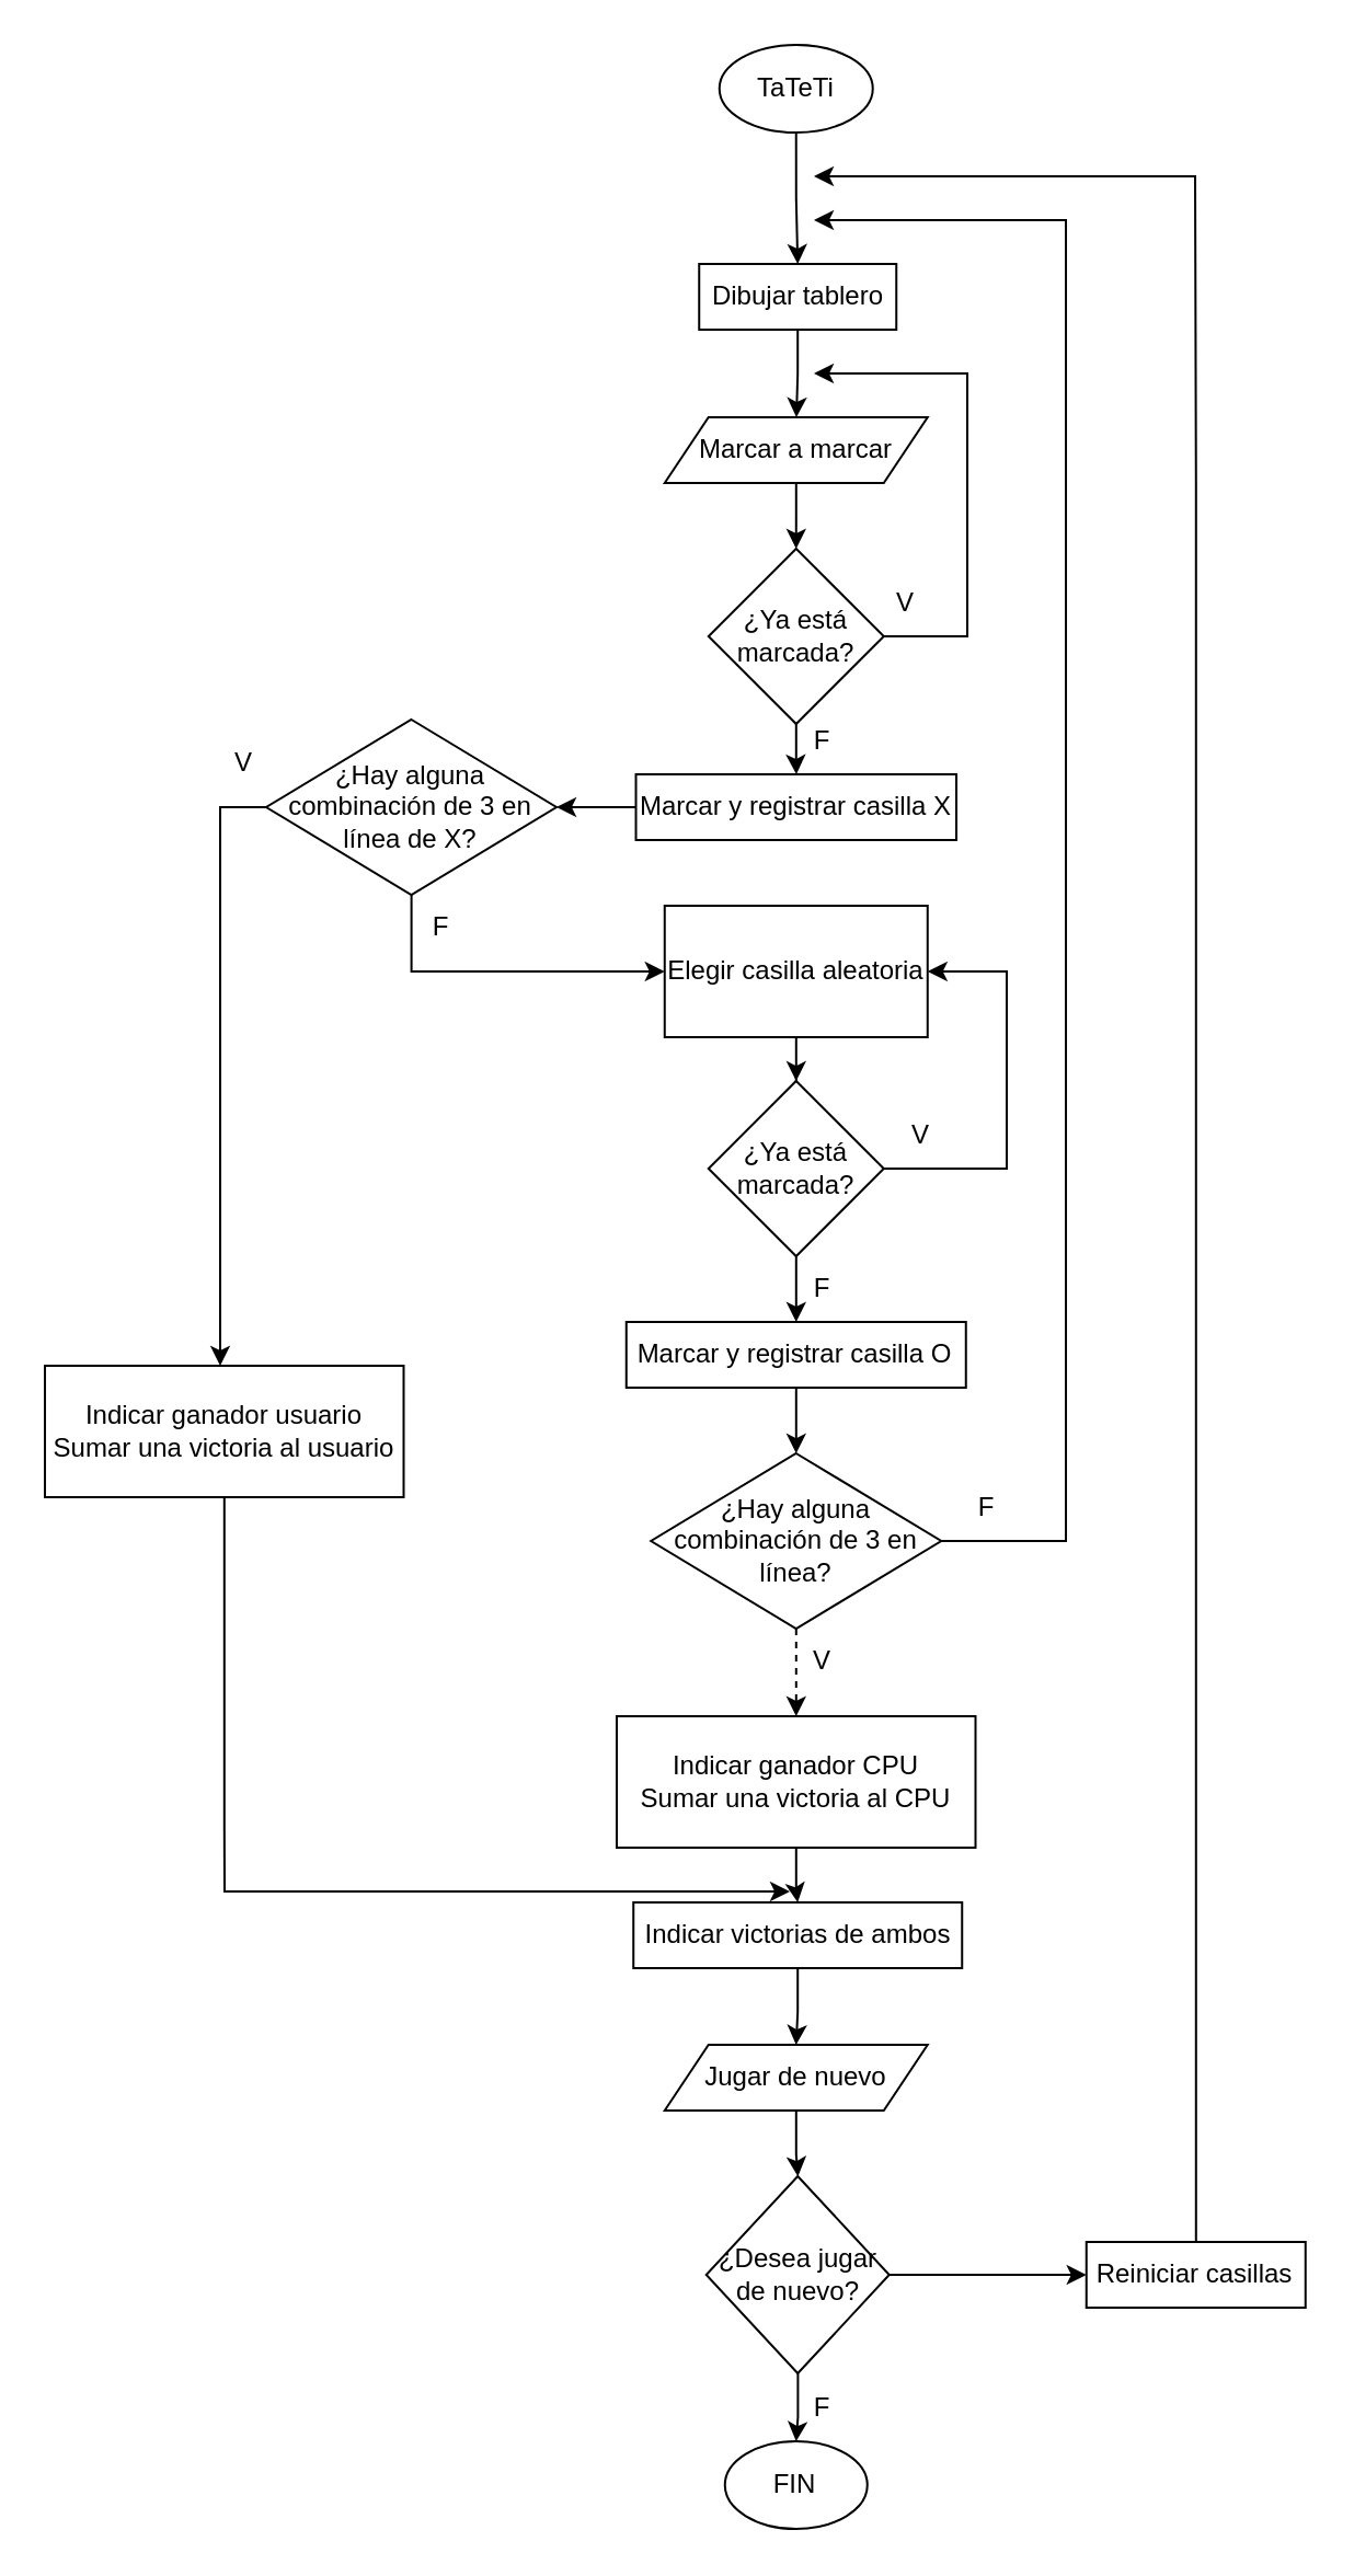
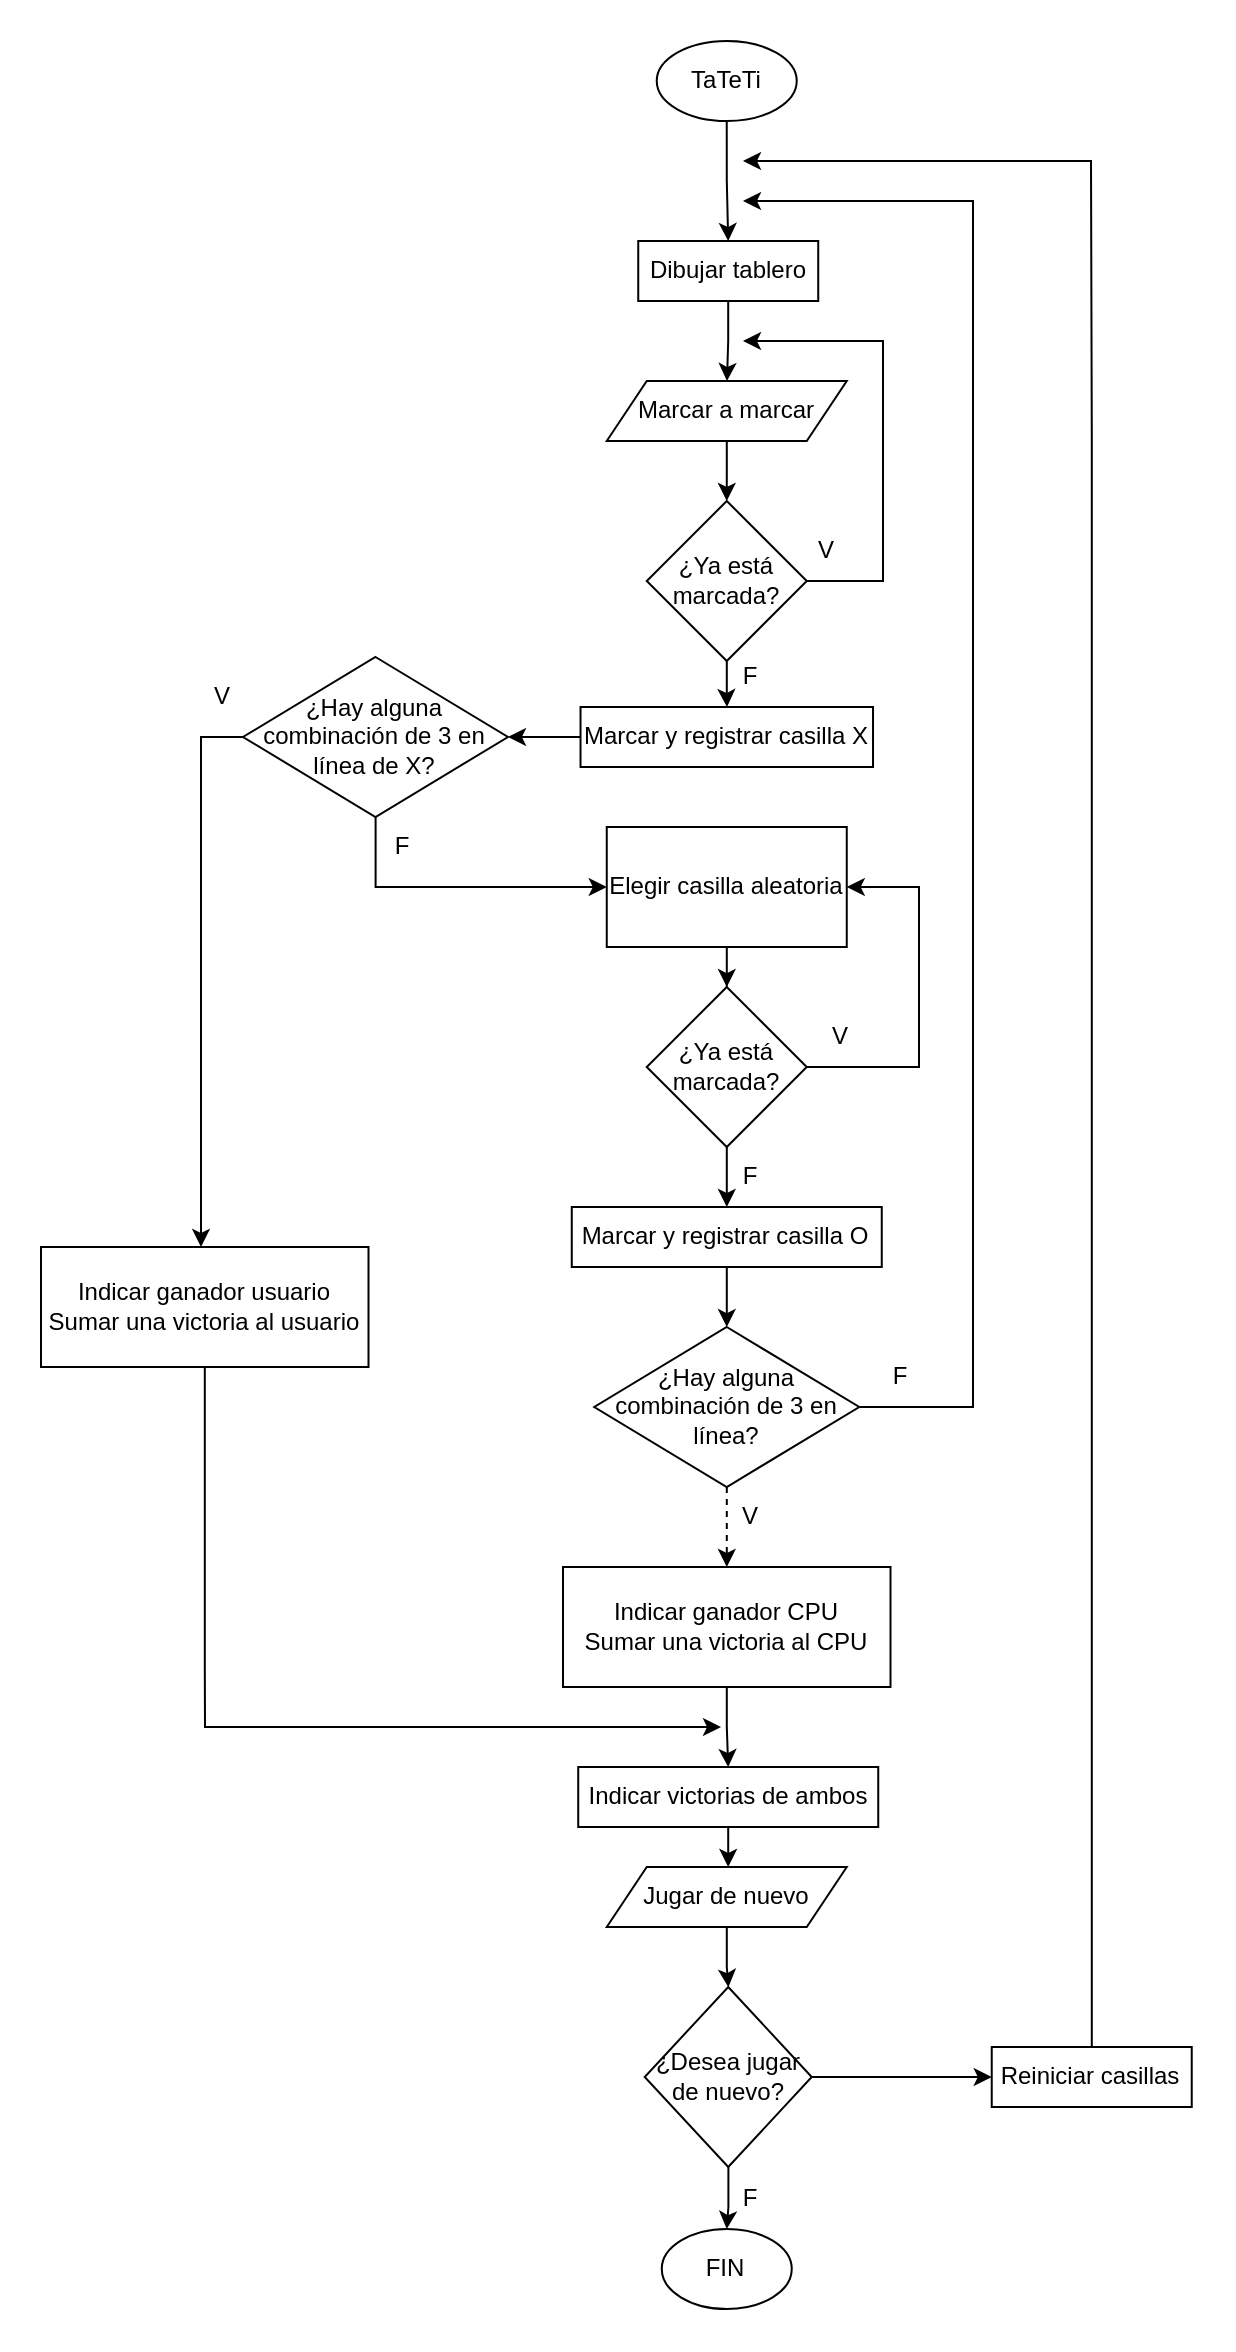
- <mxCell id="47" value="Indicar victorias de ambos" style="rounded=0;whiteSpace=wrap;html=1;" parent="1" vertex="1"><mxGeometry x="288.62" y="868" width="150" height="30" as="geometry" /></mxCell>
+ <mxCell id="47" value="Indicar victorias de ambos" style="rounded=0;whiteSpace=wrap;html=1;" parent="1" vertex="1"><mxGeometry x="288.62" y="883" width="150" height="30" as="geometry" /></mxCell>
